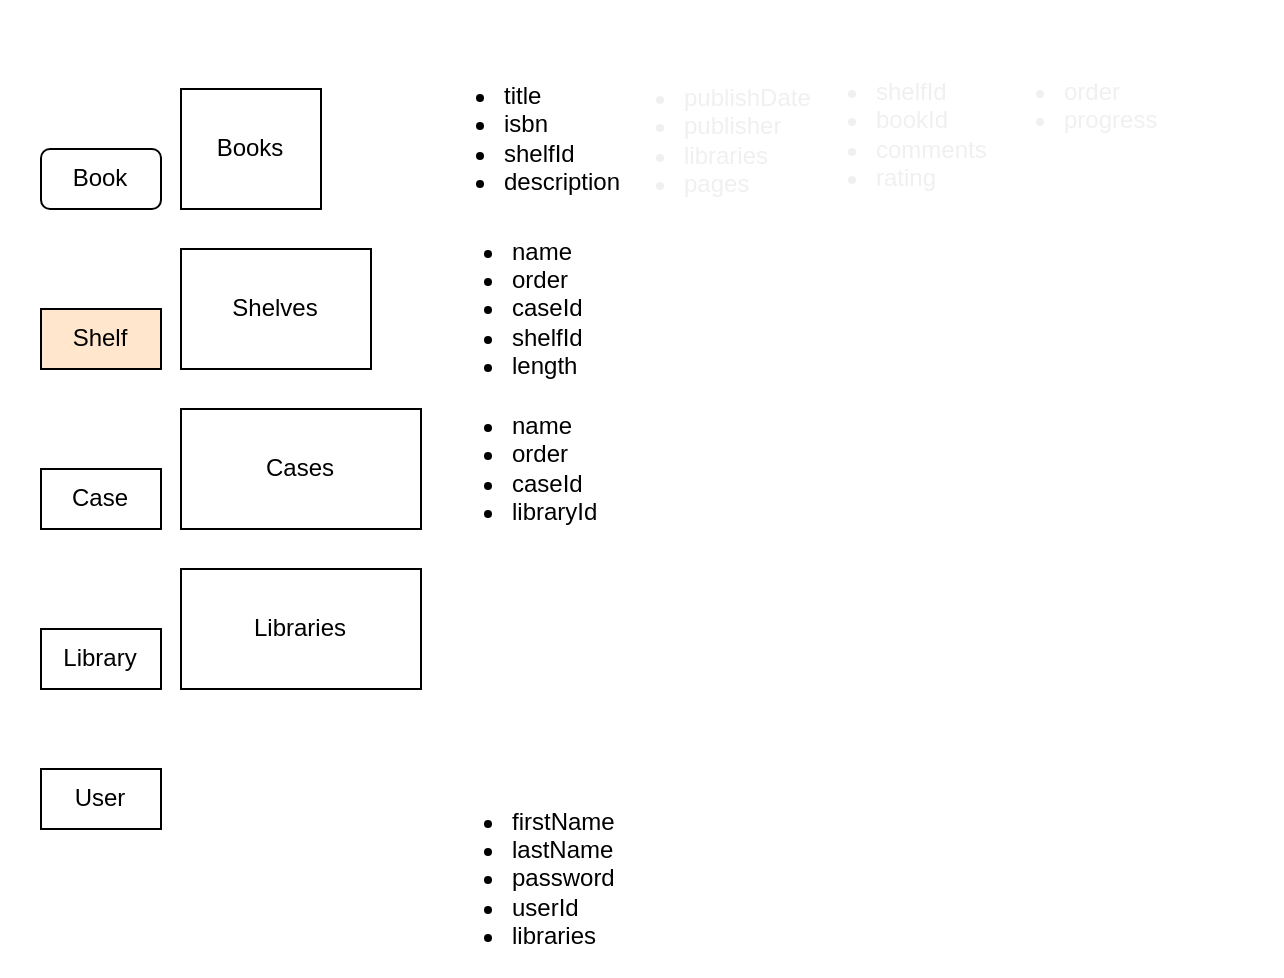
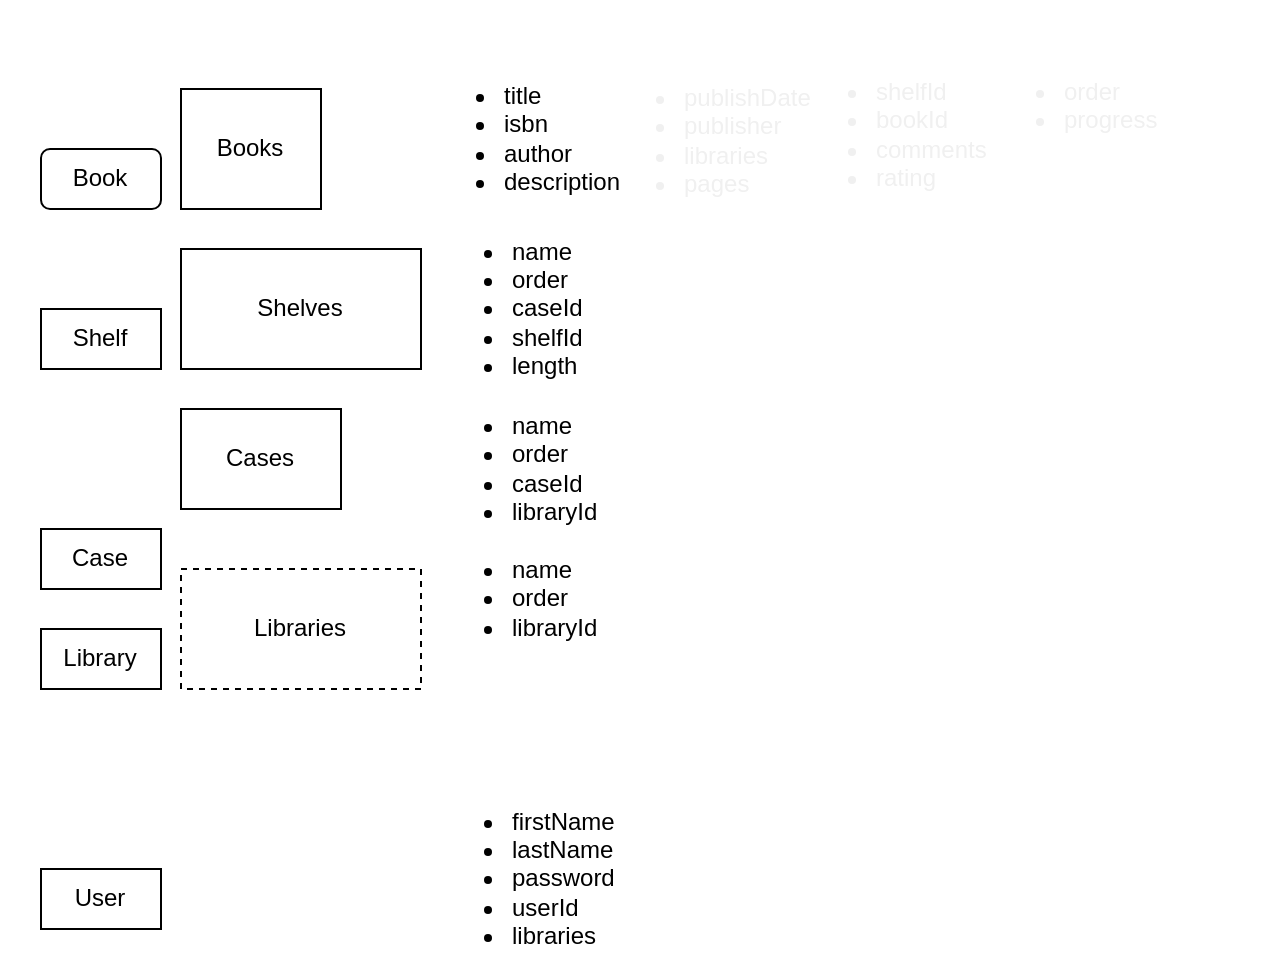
- <mxCell id="6" value="&lt;ul&gt;&lt;li&gt;title&lt;/li&gt;&lt;li&gt;isbn&lt;/li&gt;&lt;li&gt;shelfId&lt;/li&gt;&lt;li&gt;description&lt;/li&gt;&lt;/ul&gt;" style="text;html=1;align=left;verticalAlign=middle;whiteSpace=wrap;rounded=0;" vertex="1" parent="1"><mxGeometry x="210" y="54" width="236" height="30" as="geometry" /></mxCell>
+ <mxCell id="6" value="&lt;ul&gt;&lt;li&gt;title&lt;/li&gt;&lt;li&gt;isbn&lt;/li&gt;&lt;li&gt;author&lt;/li&gt;&lt;li&gt;description&lt;/li&gt;&lt;/ul&gt;" style="text;html=1;align=left;verticalAlign=middle;whiteSpace=wrap;rounded=0;" vertex="1" parent="1"><mxGeometry x="210" y="54" width="236" height="30" as="geometry" /></mxCell>
- <mxCell id="3" value="Shelves" style="rounded=0;whiteSpace=wrap;html=1;" vertex="1" parent="1"><mxGeometry x="90" y="124" width="95" height="60" as="geometry" /></mxCell>
+ <mxCell id="3" value="Shelves" style="rounded=0;whiteSpace=wrap;html=1;" vertex="1" parent="1"><mxGeometry x="90" y="124" width="120" height="60" as="geometry" /></mxCell>
- <mxCell id="11" value="Shelf" style="rounded=0;whiteSpace=wrap;html=1;fillColor=#ffe6cc;" vertex="1" parent="1"><mxGeometry x="20" y="154" width="60" height="30" as="geometry" /></mxCell>
+ <mxCell id="11" value="Shelf" style="rounded=0;whiteSpace=wrap;html=1;" vertex="1" parent="1"><mxGeometry x="20" y="154" width="60" height="30" as="geometry" /></mxCell>
- <mxCell id="4" value="Cases" style="rounded=0;whiteSpace=wrap;html=1;" vertex="1" parent="1"><mxGeometry x="90" y="204" width="120" height="60" as="geometry" /></mxCell>
+ <mxCell id="4" value="Cases" style="rounded=0;whiteSpace=wrap;html=1;" vertex="1" parent="1"><mxGeometry x="90" y="204" width="80" height="50" as="geometry" /></mxCell>
- <mxCell id="12" value="Case" style="rounded=0;whiteSpace=wrap;html=1;" vertex="1" parent="1"><mxGeometry x="20" y="234" width="60" height="30" as="geometry" /></mxCell>
+ <mxCell id="12" value="Case" style="rounded=0;whiteSpace=wrap;html=1;" vertex="1" parent="1"><mxGeometry x="20" y="264" width="60" height="30" as="geometry" /></mxCell>
+ <mxCell id="9" value="&lt;ul&gt;&lt;li&gt;&lt;span style=&quot;background-color: initial;&quot;&gt;name&lt;/span&gt;&lt;/li&gt;&lt;li&gt;&lt;span style=&quot;background-color: initial;&quot;&gt;order&lt;/span&gt;&lt;/li&gt;&lt;li&gt;&lt;span style=&quot;background-color: initial;&quot;&gt;libraryId&lt;/span&gt;&lt;/li&gt;&lt;/ul&gt;" style="text;html=1;align=left;verticalAlign=middle;whiteSpace=wrap;rounded=0;" vertex="1" parent="1"><mxGeometry x="214" y="284" width="190" height="30" as="geometry" /></mxCell>
- <mxCell id="5" value="Libraries" style="rounded=0;whiteSpace=wrap;html=1;" vertex="1" parent="1"><mxGeometry x="90" y="284" width="120" height="60" as="geometry" /></mxCell>
+ <mxCell id="5" value="Libraries" style="rounded=0;whiteSpace=wrap;html=1;dashed=1;" vertex="1" parent="1"><mxGeometry x="90" y="284" width="120" height="60" as="geometry" /></mxCell>
- <mxCell id="15" value="User" style="rounded=0;whiteSpace=wrap;html=1;" vertex="1" parent="1"><mxGeometry x="20" y="384" width="60" height="30" as="geometry" /></mxCell>
+ <mxCell id="15" value="User" style="rounded=0;whiteSpace=wrap;html=1;" vertex="1" parent="1"><mxGeometry x="20" y="434" width="60" height="30" as="geometry" /></mxCell>
